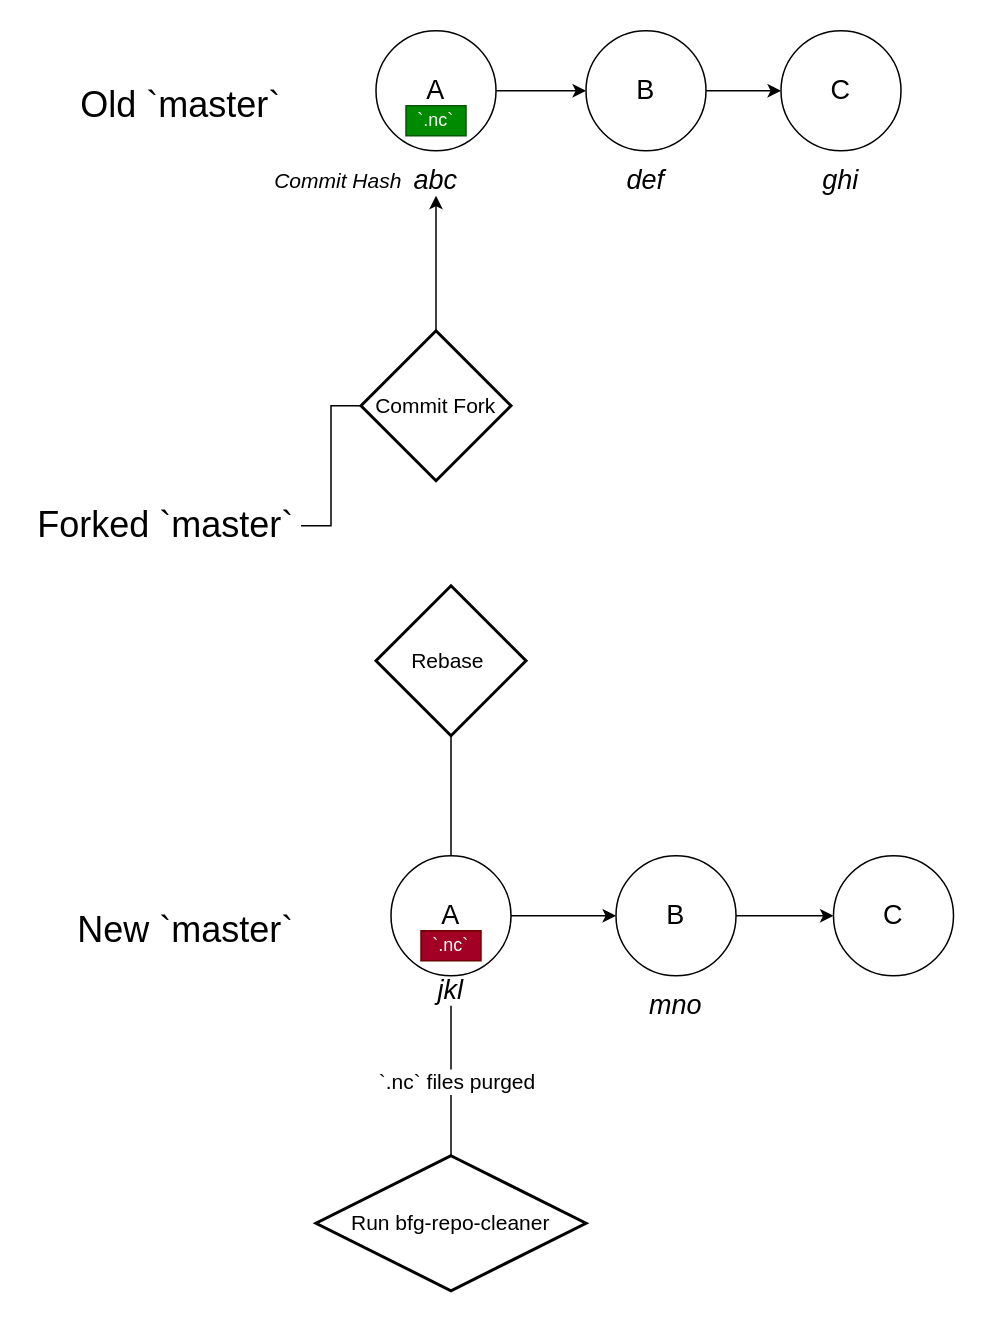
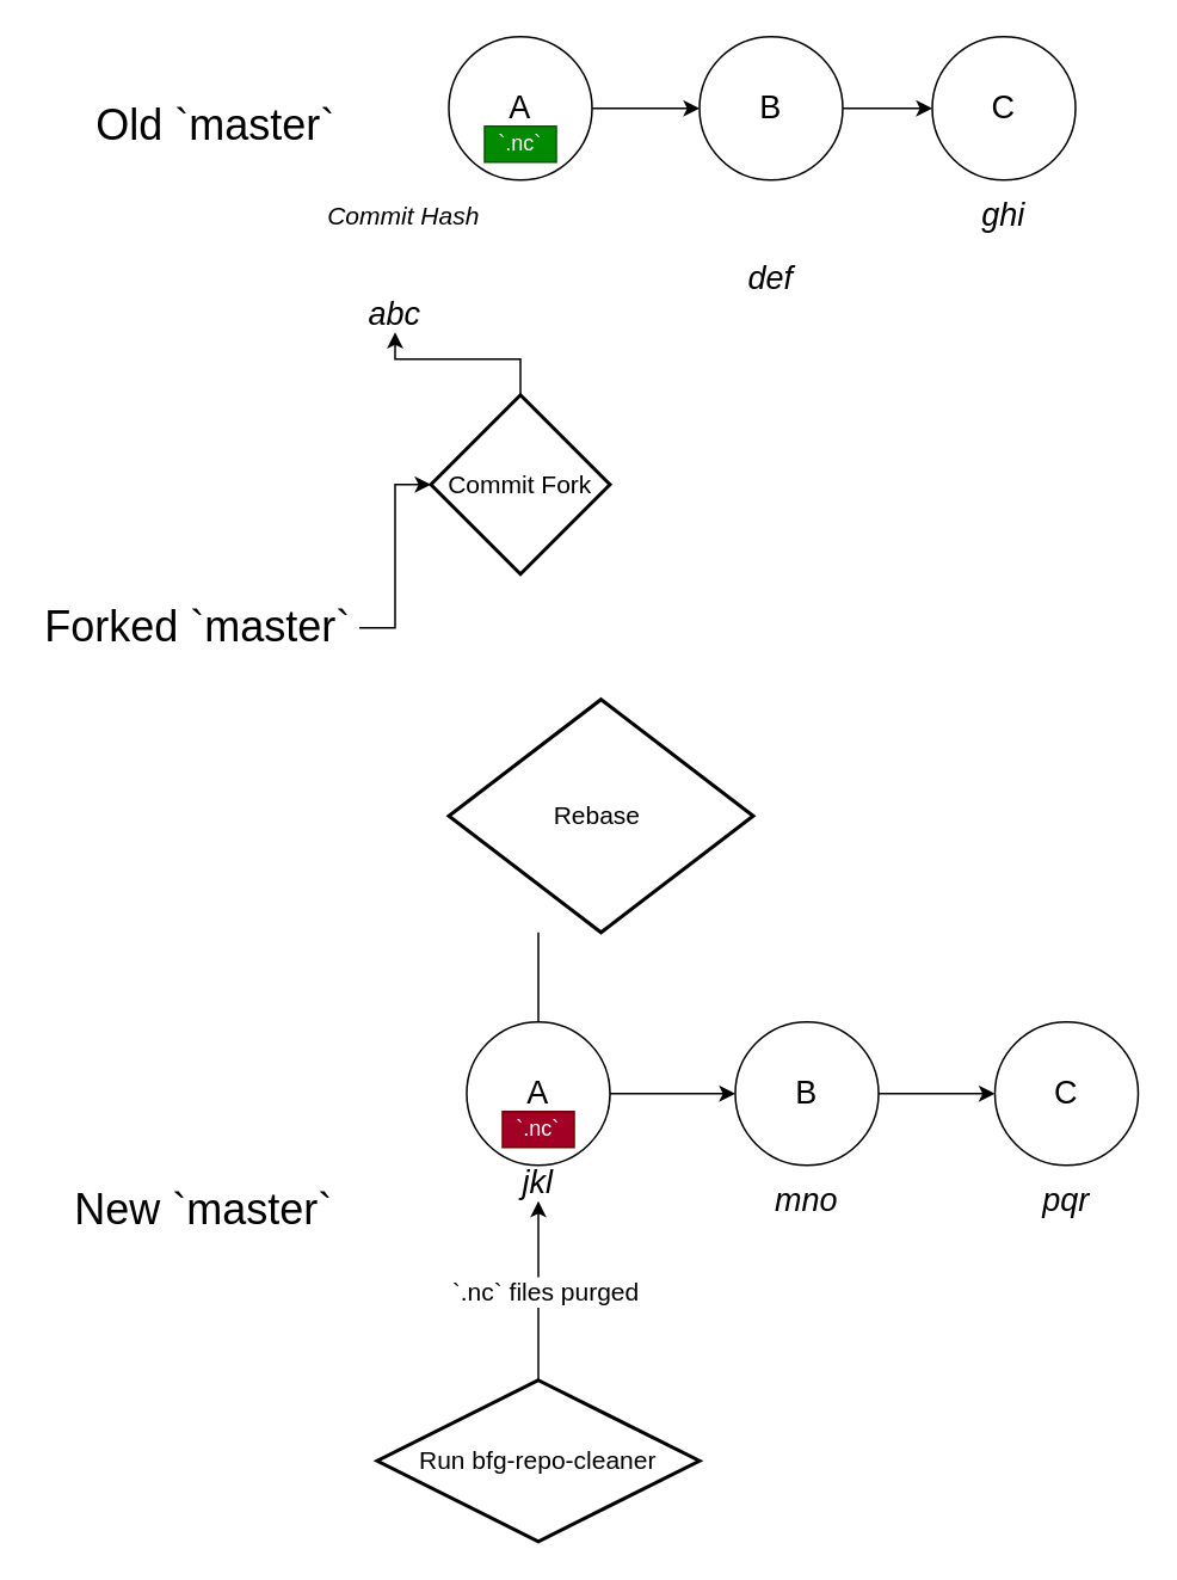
- <mxCell id="11" value="abc" style="text;html=1;strokeColor=none;fillColor=none;align=center;verticalAlign=middle;whiteSpace=wrap;rounded=0;fontStyle=2;fontSize=18;" vertex="1" parent="1"><mxGeometry x="270" y="110" width="40" height="20" as="geometry" /></mxCell>
+ <mxCell id="11" value="abc" style="text;html=1;strokeColor=none;fillColor=none;align=center;verticalAlign=middle;whiteSpace=wrap;rounded=0;fontStyle=2;fontSize=18;" vertex="1" parent="1"><mxGeometry x="200" y="165" width="40" height="20" as="geometry" /></mxCell>
- <mxCell id="12" value="def" style="text;html=1;strokeColor=none;fillColor=none;align=center;verticalAlign=middle;whiteSpace=wrap;rounded=0;fontStyle=2;fontSize=18;" vertex="1" parent="1"><mxGeometry x="410" y="110" width="40" height="20" as="geometry" /></mxCell>
+ <mxCell id="12" value="def" style="text;html=1;strokeColor=none;fillColor=none;align=center;verticalAlign=middle;whiteSpace=wrap;rounded=0;fontStyle=2;fontSize=18;" vertex="1" parent="1"><mxGeometry x="410" y="145" width="40" height="20" as="geometry" /></mxCell>
- <mxCell id="16" style="edgeStyle=orthogonalEdgeStyle;rounded=0;orthogonalLoop=1;jettySize=auto;html=1;entryX=0;entryY=0.5;entryDx=0;entryDy=0;entryPerimeter=0;fontSize=14;endArrow=none;" edge="1" parent="1" source="17" target="24"><mxGeometry relative="1" as="geometry" /></mxCell>
+ <mxCell id="16" style="edgeStyle=orthogonalEdgeStyle;rounded=0;orthogonalLoop=1;jettySize=auto;html=1;entryX=0;entryY=0.5;entryDx=0;entryDy=0;entryPerimeter=0;fontSize=14;" edge="1" parent="1" source="17" target="24"><mxGeometry relative="1" as="geometry" /></mxCell>
- <mxCell id="19" value="Rebase&amp;nbsp;" style="strokeWidth=2;html=1;shape=mxgraph.flowchart.decision;whiteSpace=wrap;fontSize=14;" vertex="1" parent="1"><mxGeometry x="250" y="390" width="100" height="100" as="geometry" /></mxCell>
+ <mxCell id="19" value="Rebase&amp;nbsp;" style="strokeWidth=2;html=1;shape=mxgraph.flowchart.decision;whiteSpace=wrap;fontSize=14;" vertex="1" parent="1"><mxGeometry x="250" y="390" width="170" height="130" as="geometry" /></mxCell>
- <mxCell id="10" value="&amp;nbsp;New `master`" style="text;html=1;strokeColor=none;fillColor=none;align=center;verticalAlign=middle;whiteSpace=wrap;rounded=0;fontSize=24;" vertex="1" parent="1"><mxGeometry x="40" y="610" width="160" height="20" as="geometry" /></mxCell>
+ <mxCell id="10" value="&amp;nbsp;New `master`" style="text;html=1;strokeColor=none;fillColor=none;align=center;verticalAlign=middle;whiteSpace=wrap;rounded=0;fontSize=24;" vertex="1" parent="1"><mxGeometry x="30" y="665" width="160" height="20" as="geometry" /></mxCell>
+ <mxCell id="34" value="pqr" style="text;html=1;strokeColor=none;fillColor=none;align=center;verticalAlign=middle;whiteSpace=wrap;rounded=0;fontStyle=2;fontSize=18;" vertex="1" parent="32"><mxGeometry x="20" y="90" width="40" height="20" as="geometry" /></mxCell>
- <mxCell id="20" style="edgeStyle=orthogonalEdgeStyle;rounded=0;orthogonalLoop=1;jettySize=auto;html=1;entryX=0.5;entryY=1;entryDx=0;entryDy=0;fontSize=14;endArrow=none;" edge="1" parent="1" source="22" target="27"><mxGeometry relative="1" as="geometry" /></mxCell>
+ <mxCell id="20" style="edgeStyle=orthogonalEdgeStyle;rounded=0;orthogonalLoop=1;jettySize=auto;html=1;entryX=0.5;entryY=1;entryDx=0;entryDy=0;fontSize=14;" edge="1" parent="1" source="22" target="27"><mxGeometry relative="1" as="geometry" /></mxCell>
